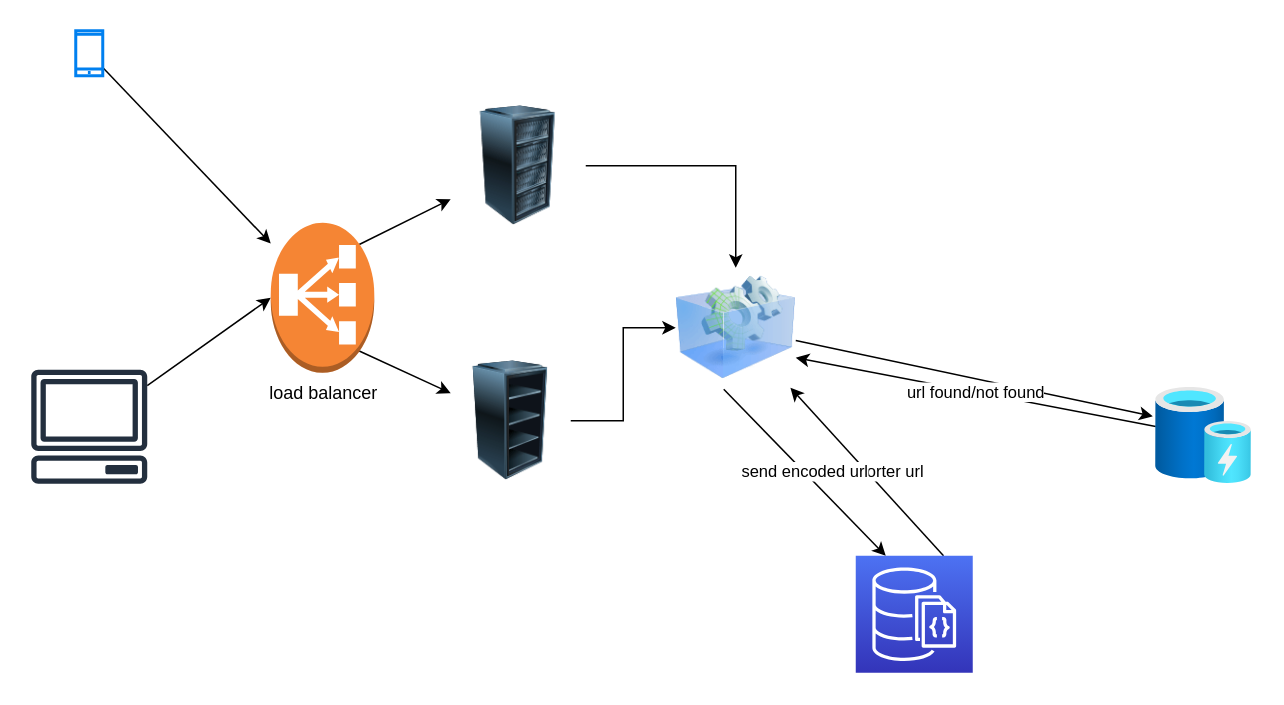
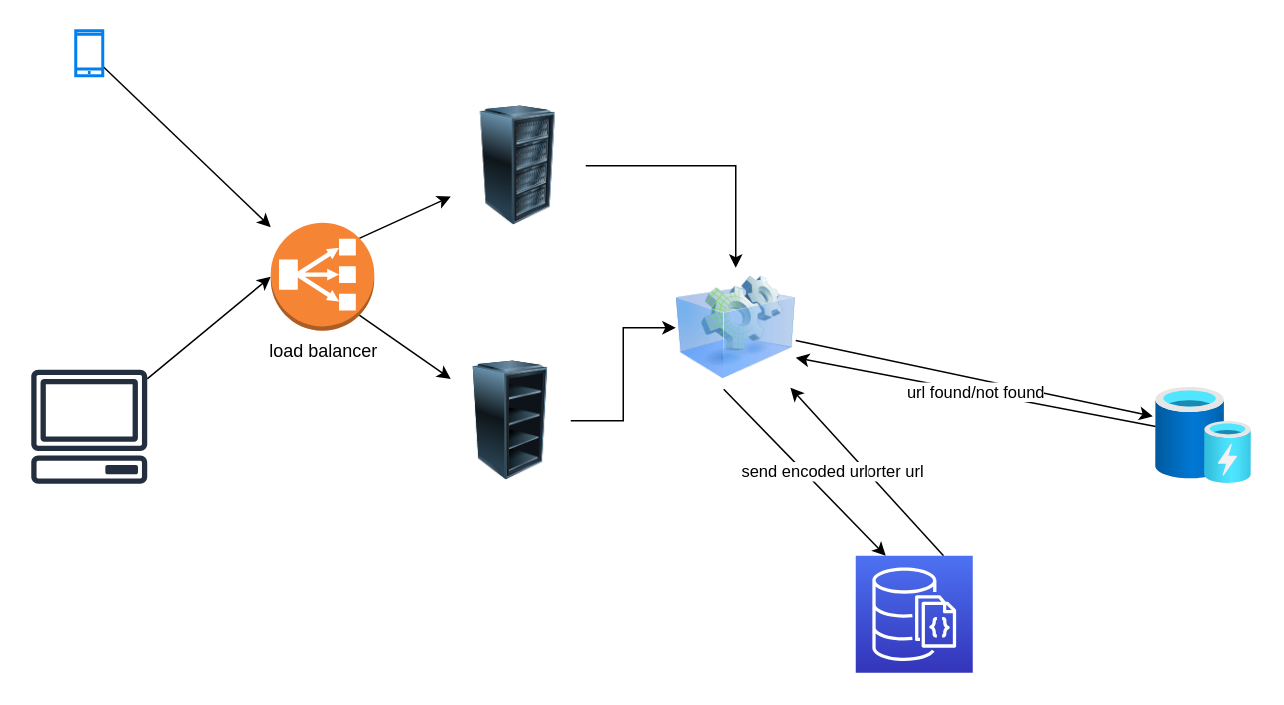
- <mxCell id="15" value="load balancer&lt;br&gt;" style="outlineConnect=0;dashed=0;verticalLabelPosition=bottom;verticalAlign=top;align=center;html=1;shape=mxgraph.aws3.classic_load_balancer;fillColor=#F58534;gradientColor=none;" parent="1" vertex="1"><mxGeometry x="180" y="148" width="69" height="100" as="geometry" /></mxCell>
+ <mxCell id="15" value="load balancer&lt;br&gt;" style="outlineConnect=0;dashed=0;verticalLabelPosition=bottom;verticalAlign=top;align=center;html=1;shape=mxgraph.aws3.classic_load_balancer;fillColor=#F58534;gradientColor=none;" parent="1" vertex="1"><mxGeometry x="180" y="148" width="69" height="72" as="geometry" /></mxCell>
